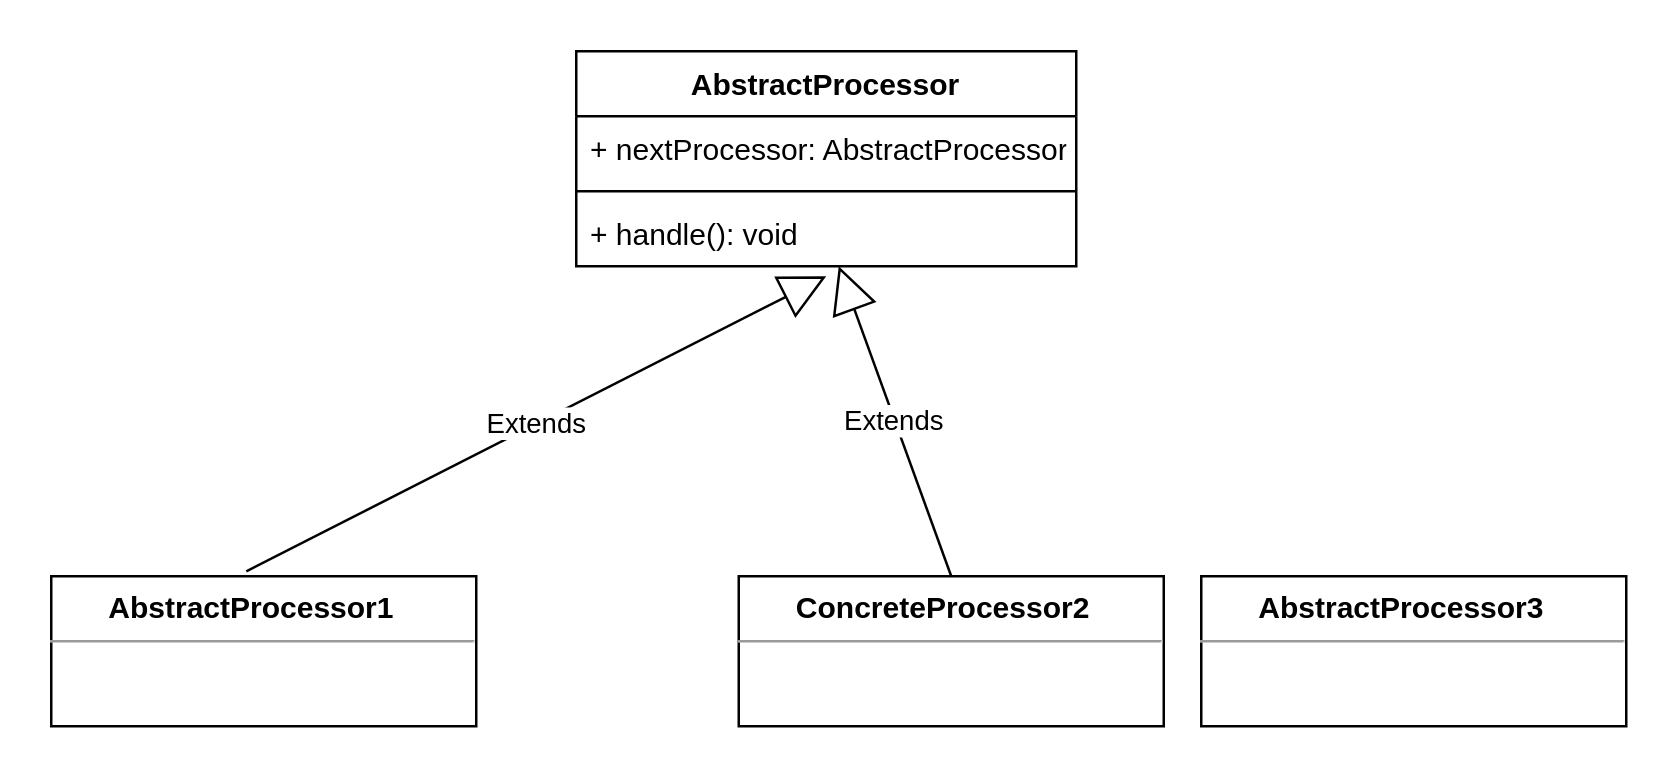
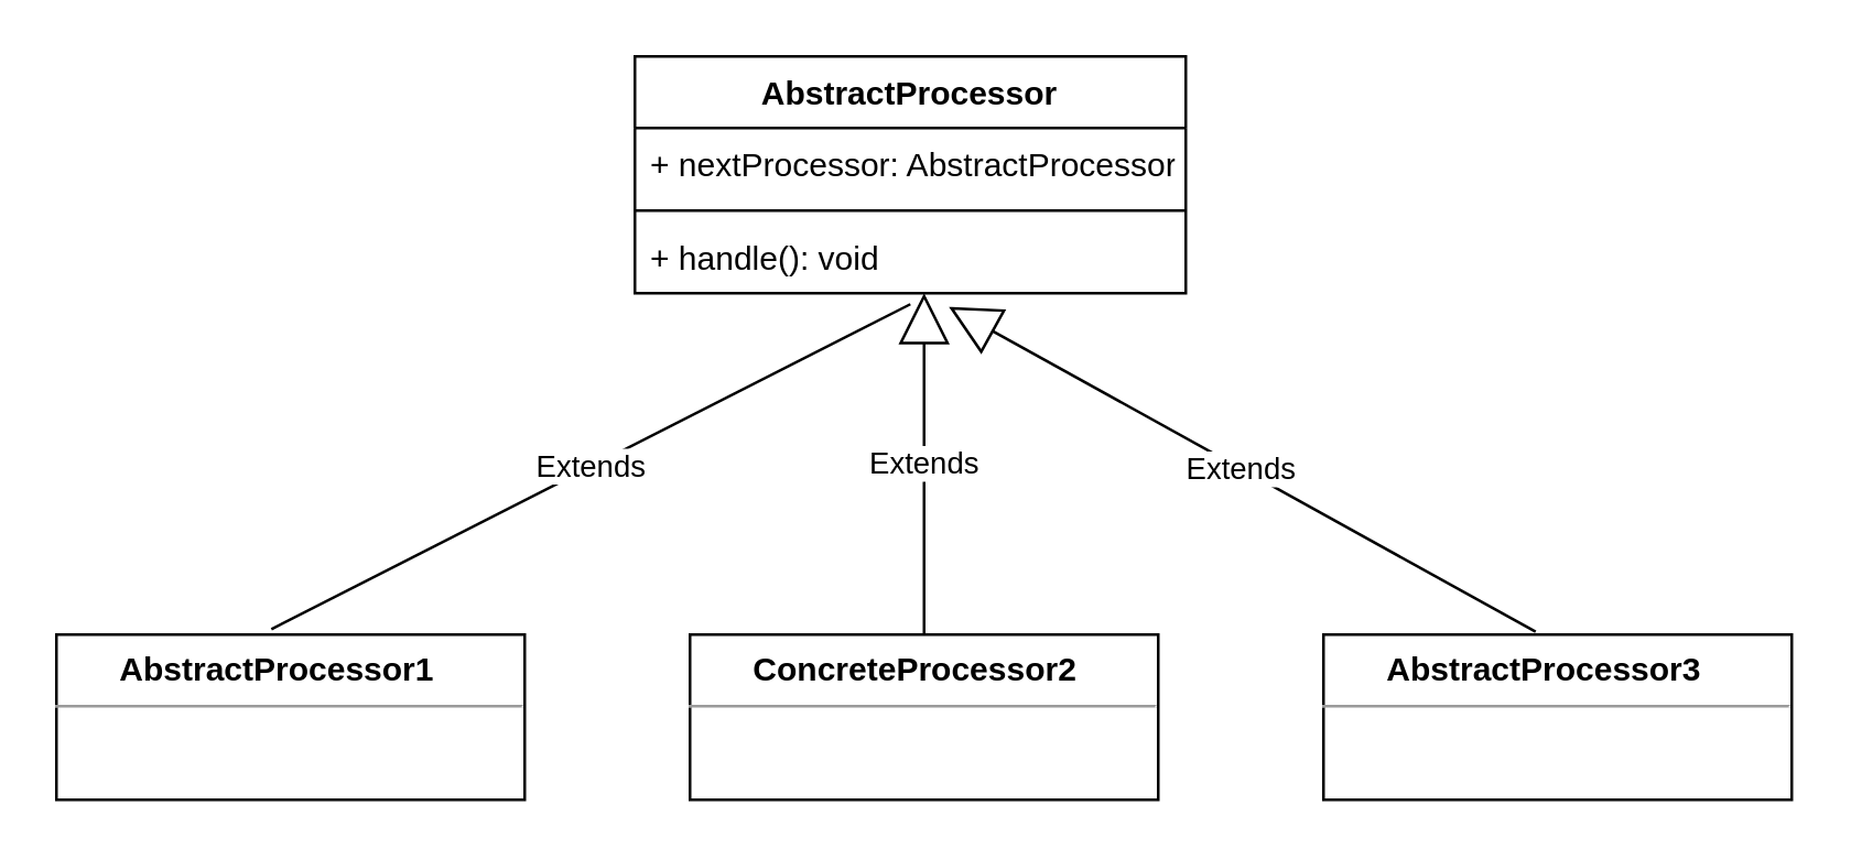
- <mxCell id="9" value="Extends" style="endArrow=block;endSize=16;endFill=0;html=1;exitX=0.459;exitY=-0.033;exitDx=0;exitDy=0;exitPerimeter=0;entryX=0.5;entryY=1.154;entryDx=0;entryDy=0;entryPerimeter=0;" edge="1" parent="1" source="6" target="5"><mxGeometry width="160" relative="1" as="geometry"><mxPoint x="70" y="150" as="sourcePoint" /><mxPoint x="230" y="150" as="targetPoint" /></mxGeometry></mxCell>
+ <mxCell id="9" value="Extends" style="endArrow=none;endSize=16;endFill=0;html=1;exitX=0.459;exitY=-0.033;exitDx=0;exitDy=0;exitPerimeter=0;entryX=0.5;entryY=1.154;entryDx=0;entryDy=0;entryPerimeter=0;" edge="1" parent="1" source="6" target="5"><mxGeometry width="160" relative="1" as="geometry"><mxPoint x="70" y="150" as="sourcePoint" /><mxPoint x="230" y="150" as="targetPoint" /></mxGeometry></mxCell>
+ <mxCell id="11" value="Extends" style="endArrow=block;endSize=16;endFill=0;html=1;exitX=0.453;exitY=-0.017;exitDx=0;exitDy=0;exitPerimeter=0;entryX=0.57;entryY=1.192;entryDx=0;entryDy=0;entryPerimeter=0;" edge="1" parent="1" source="8" target="5"><mxGeometry width="160" relative="1" as="geometry"><mxPoint x="550" y="210" as="sourcePoint" /><mxPoint x="710" y="210" as="targetPoint" /></mxGeometry></mxCell>
- <mxCell id="7" value="&lt;p style=&quot;margin: 0px ; margin-top: 4px ; text-align: center&quot;&gt;&lt;/p&gt;&lt;div style=&quot;height: 2px&quot;&gt;&lt;/div&gt;&lt;span style=&quot;font-weight: 700 ; text-align: center&quot;&gt;&amp;nbsp; &amp;nbsp; &amp;nbsp; &amp;nbsp;ConcreteProcessor2&lt;/span&gt;&amp;nbsp;&lt;hr size=&quot;1&quot;&gt;&lt;div style=&quot;height: 2px&quot;&gt;&lt;/div&gt;" style="verticalAlign=top;align=left;overflow=fill;fontSize=12;fontFamily=Helvetica;html=1;" vertex="1" parent="1"><mxGeometry x="295" y="230" width="170" height="60" as="geometry" /></mxCell>
+ <mxCell id="7" value="&lt;p style=&quot;margin: 0px ; margin-top: 4px ; text-align: center&quot;&gt;&lt;/p&gt;&lt;div style=&quot;height: 2px&quot;&gt;&lt;/div&gt;&lt;span style=&quot;font-weight: 700 ; text-align: center&quot;&gt;&amp;nbsp; &amp;nbsp; &amp;nbsp; &amp;nbsp;ConcreteProcessor2&lt;/span&gt;&amp;nbsp;&lt;hr size=&quot;1&quot;&gt;&lt;div style=&quot;height: 2px&quot;&gt;&lt;/div&gt;" style="verticalAlign=top;align=left;overflow=fill;fontSize=12;fontFamily=Helvetica;html=1;" vertex="1" parent="1"><mxGeometry x="250" y="230" width="170" height="60" as="geometry" /></mxCell>
